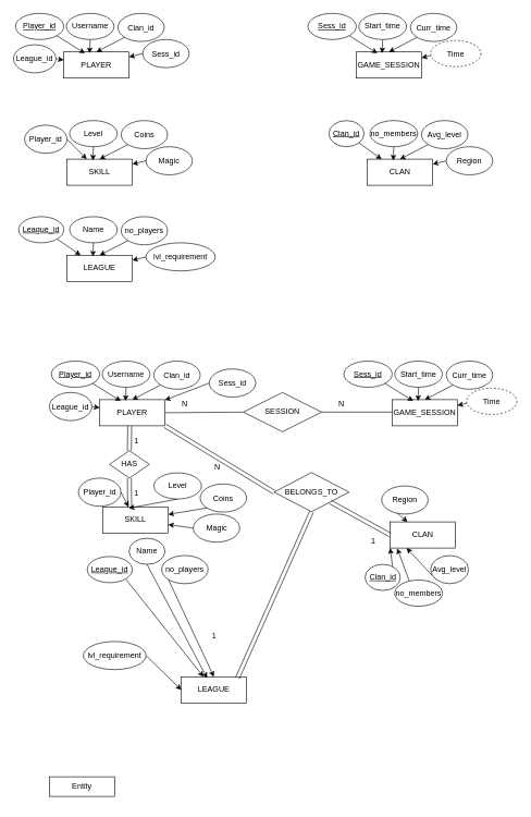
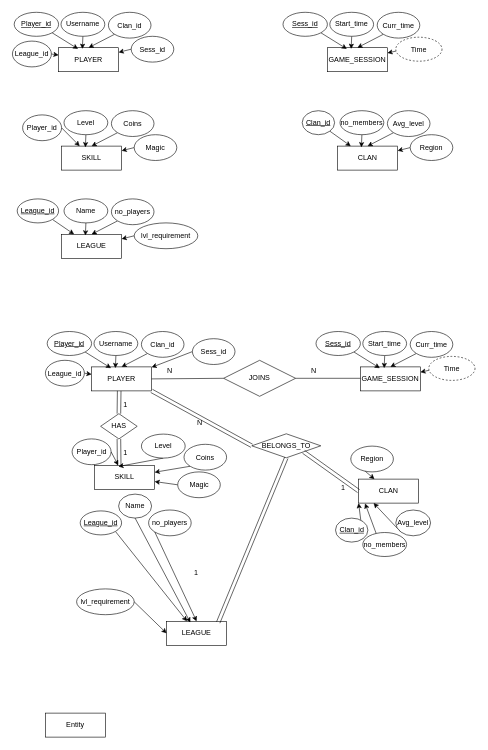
- <mxCell id="94" value="SESSION" style="shape=rhombus;perimeter=rhombusPerimeter;whiteSpace=wrap;html=1;align=center;" parent="1" vertex="1"><mxGeometry x="372" y="600" width="120" height="60" as="geometry" /></mxCell>
+ <mxCell id="94" value="JOINS" style="shape=rhombus;perimeter=rhombusPerimeter;whiteSpace=wrap;html=1;align=center;" parent="1" vertex="1"><mxGeometry x="372" y="600" width="120" height="60" as="geometry" /></mxCell>
- <mxCell id="106" value="BELONGS_TO" style="shape=rhombus;perimeter=rhombusPerimeter;whiteSpace=wrap;html=1;align=center;" parent="1" vertex="1"><mxGeometry x="419" y="722.5" width="115" height="60" as="geometry" /></mxCell>
+ <mxCell id="106" value="BELONGS_TO" style="shape=rhombus;perimeter=rhombusPerimeter;whiteSpace=wrap;html=1;align=center;" parent="1" vertex="1"><mxGeometry x="419" y="722.5" width="115" height="40" as="geometry" /></mxCell>
- <mxCell id="113" value="Entity" style="whiteSpace=wrap;html=1;align=center;" parent="1" vertex="1"><mxGeometry x="75" y="1188" width="100" height="30" as="geometry" /></mxCell>
+ <mxCell id="113" value="Entity" style="whiteSpace=wrap;html=1;align=center;" parent="1" vertex="1"><mxGeometry x="75" y="1188" width="100" height="40" as="geometry" /></mxCell>
